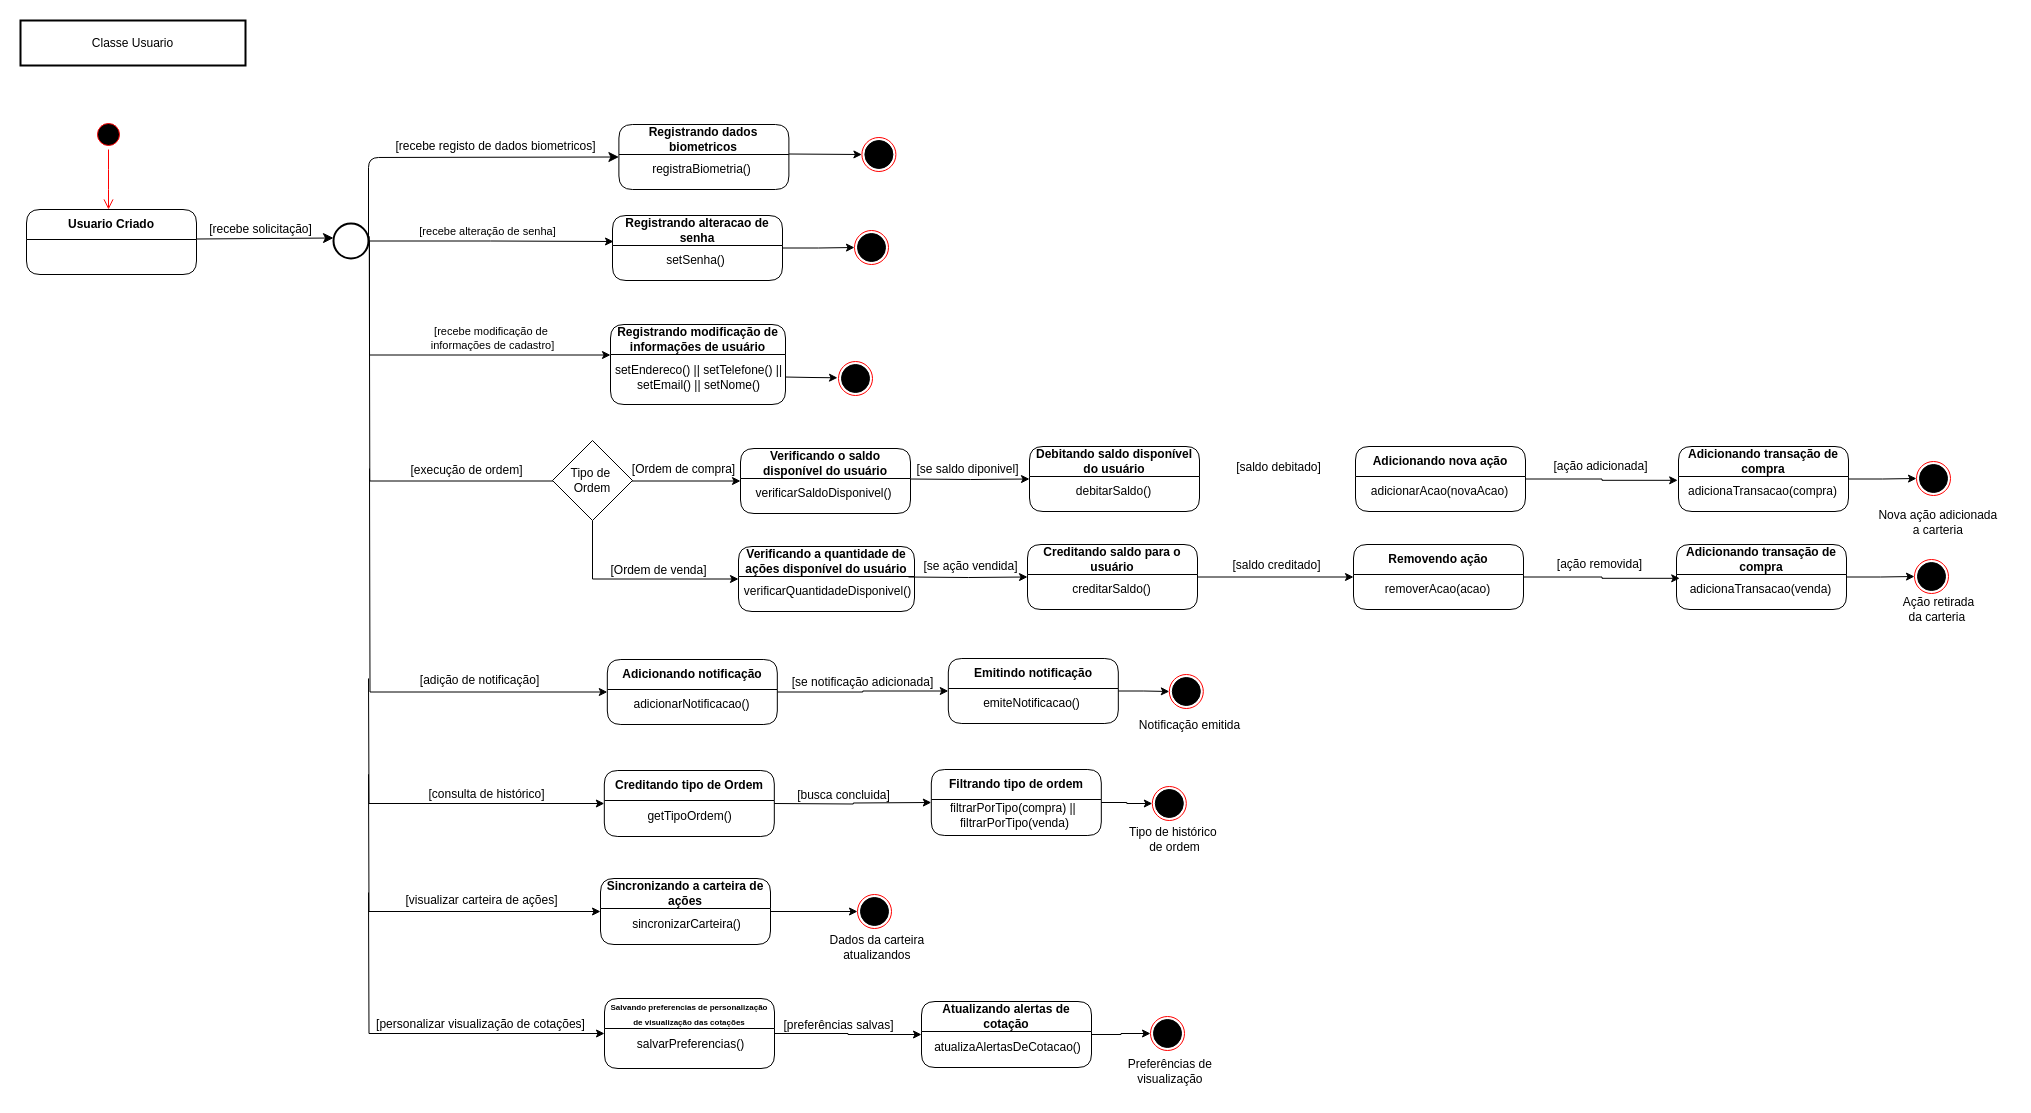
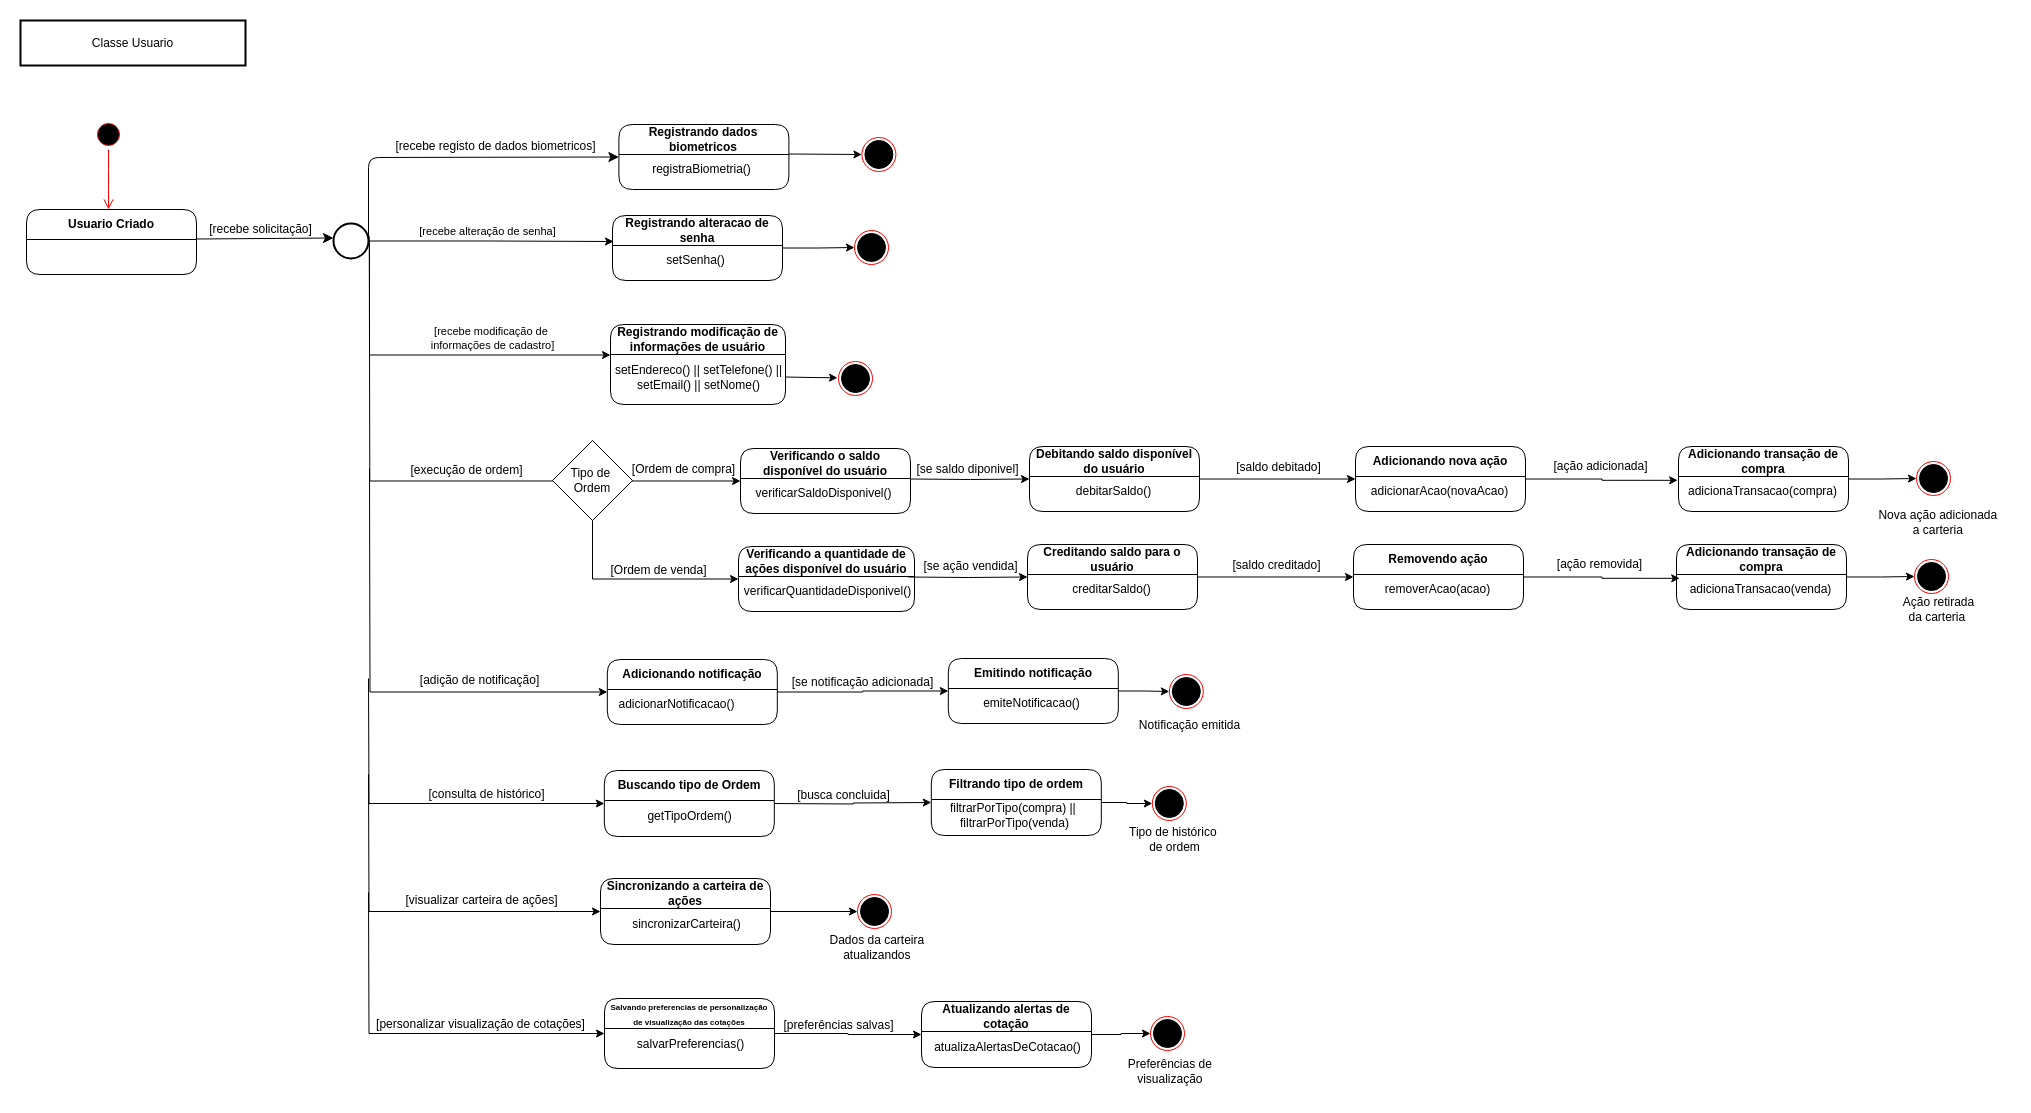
+ <mxCell id="35" style="edgeStyle=orthogonalEdgeStyle;rounded=0;orthogonalLoop=1;jettySize=auto;html=1;entryX=0;entryY=0.5;entryDx=0;entryDy=0;" edge="1" parent="1" source="36" target="38"><mxGeometry relative="1" as="geometry" /></mxCell>
- <mxCell id="51" value="adicionarNotificacao()" style="text;html=1;align=center;verticalAlign=middle;resizable=0;points=[];autosize=1;strokeColor=none;fillColor=none;" vertex="1" parent="50"><mxGeometry x="17" y="32" width="134" height="26" as="geometry" /></mxCell>
+ <mxCell id="51" value="adicionarNotificacao()" style="text;html=1;align=center;verticalAlign=middle;resizable=0;points=[];autosize=1;strokeColor=none;fillColor=none;" vertex="1" parent="50"><mxGeometry x="2" y="32" width="134" height="26" as="geometry" /></mxCell>
- <mxCell id="63" value="Creditando tipo de Ordem" style="swimlane;whiteSpace=wrap;html=1;startSize=30;rounded=1;" vertex="1" parent="1"><mxGeometry x="603.82" y="770" width="170" height="66" as="geometry" /></mxCell>
+ <mxCell id="63" value="Buscando tipo de Ordem" style="swimlane;whiteSpace=wrap;html=1;startSize=30;rounded=1;" vertex="1" parent="1"><mxGeometry x="603.82" y="770" width="170" height="66" as="geometry" /></mxCell>
